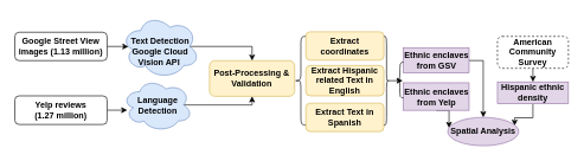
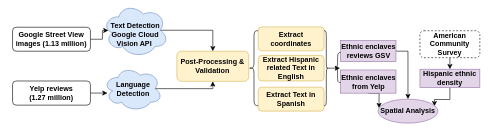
- <mxCell id="15" value="&lt;b&gt;&lt;br&gt;&lt;/b&gt;&lt;b&gt;Text Detection Google Cloud Vision API&amp;nbsp;&lt;/b&gt;&lt;b&gt;&lt;br&gt;&lt;/b&gt;" style="ellipse;shape=cloud;whiteSpace=wrap;html=1;fillColor=#dae8fc;strokeColor=#6c8ebf;" parent="1" vertex="1"><mxGeometry x="170" y="20" width="110" height="90" as="geometry" /></mxCell>
+ <mxCell id="15" value="&lt;b&gt;&lt;br&gt;&lt;/b&gt;&lt;b&gt;Text Detection Google Cloud Vision API&amp;nbsp;&lt;/b&gt;&lt;b&gt;&lt;br&gt;&lt;/b&gt;" style="ellipse;shape=cloud;whiteSpace=wrap;html=1;fillColor=#dae8fc;strokeColor=#6c8ebf;" parent="1" vertex="1"><mxGeometry x="170" y="5" width="110" height="90" as="geometry" /></mxCell>
- <mxCell id="21" value="&lt;b&gt;Ethnic enclaves from GSV&lt;/b&gt;" style="rounded=0;whiteSpace=wrap;html=1;fillColor=#e1d5e7;strokeColor=#9673a6;" parent="1" vertex="1"><mxGeometry x="567.5" y="67.35" width="92.5" height="35" as="geometry" /></mxCell>
+ <mxCell id="21" value="&lt;b&gt;Ethnic enclaves reviews GSV&lt;/b&gt;" style="rounded=0;whiteSpace=wrap;html=1;fillColor=#e1d5e7;strokeColor=#9673a6;" parent="1" vertex="1"><mxGeometry x="567.5" y="67.35" width="92.5" height="35" as="geometry" /></mxCell>
